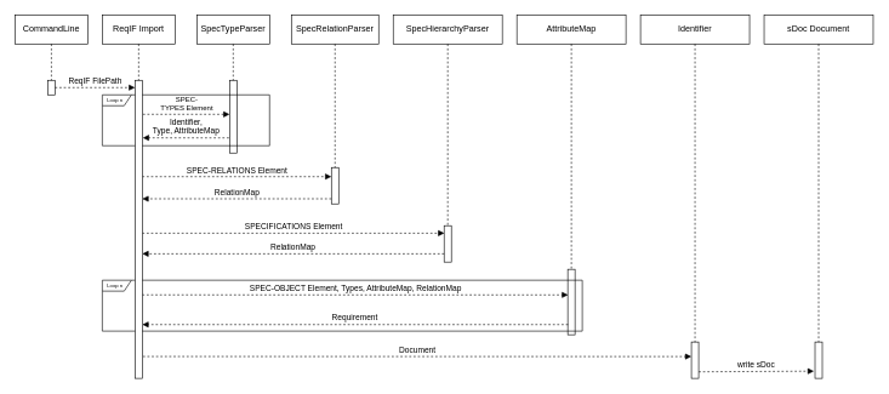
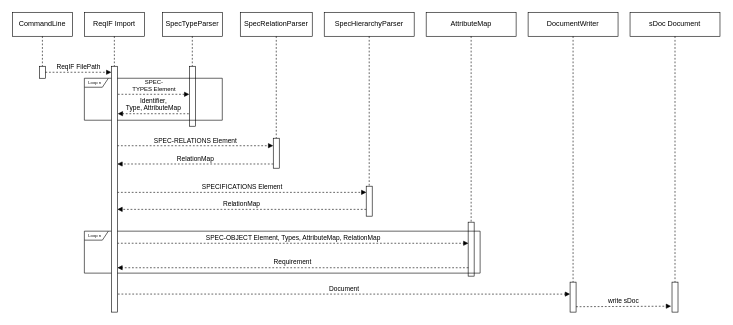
- <mxCell id="23" value="&lt;div&gt;Identifier&lt;/div&gt;" style="shape=umlLifeline;perimeter=lifelinePerimeter;whiteSpace=wrap;html=1;container=1;collapsible=0;recursiveResize=0;outlineConnect=0;" parent="1" vertex="1"><mxGeometry x="880" y="20" width="150" height="450" as="geometry" /></mxCell>
+ <mxCell id="23" value="&lt;div&gt;DocumentWriter&lt;/div&gt;" style="shape=umlLifeline;perimeter=lifelinePerimeter;whiteSpace=wrap;html=1;container=1;collapsible=0;recursiveResize=0;outlineConnect=0;" parent="1" vertex="1"><mxGeometry x="880" y="20" width="150" height="450" as="geometry" /></mxCell>
